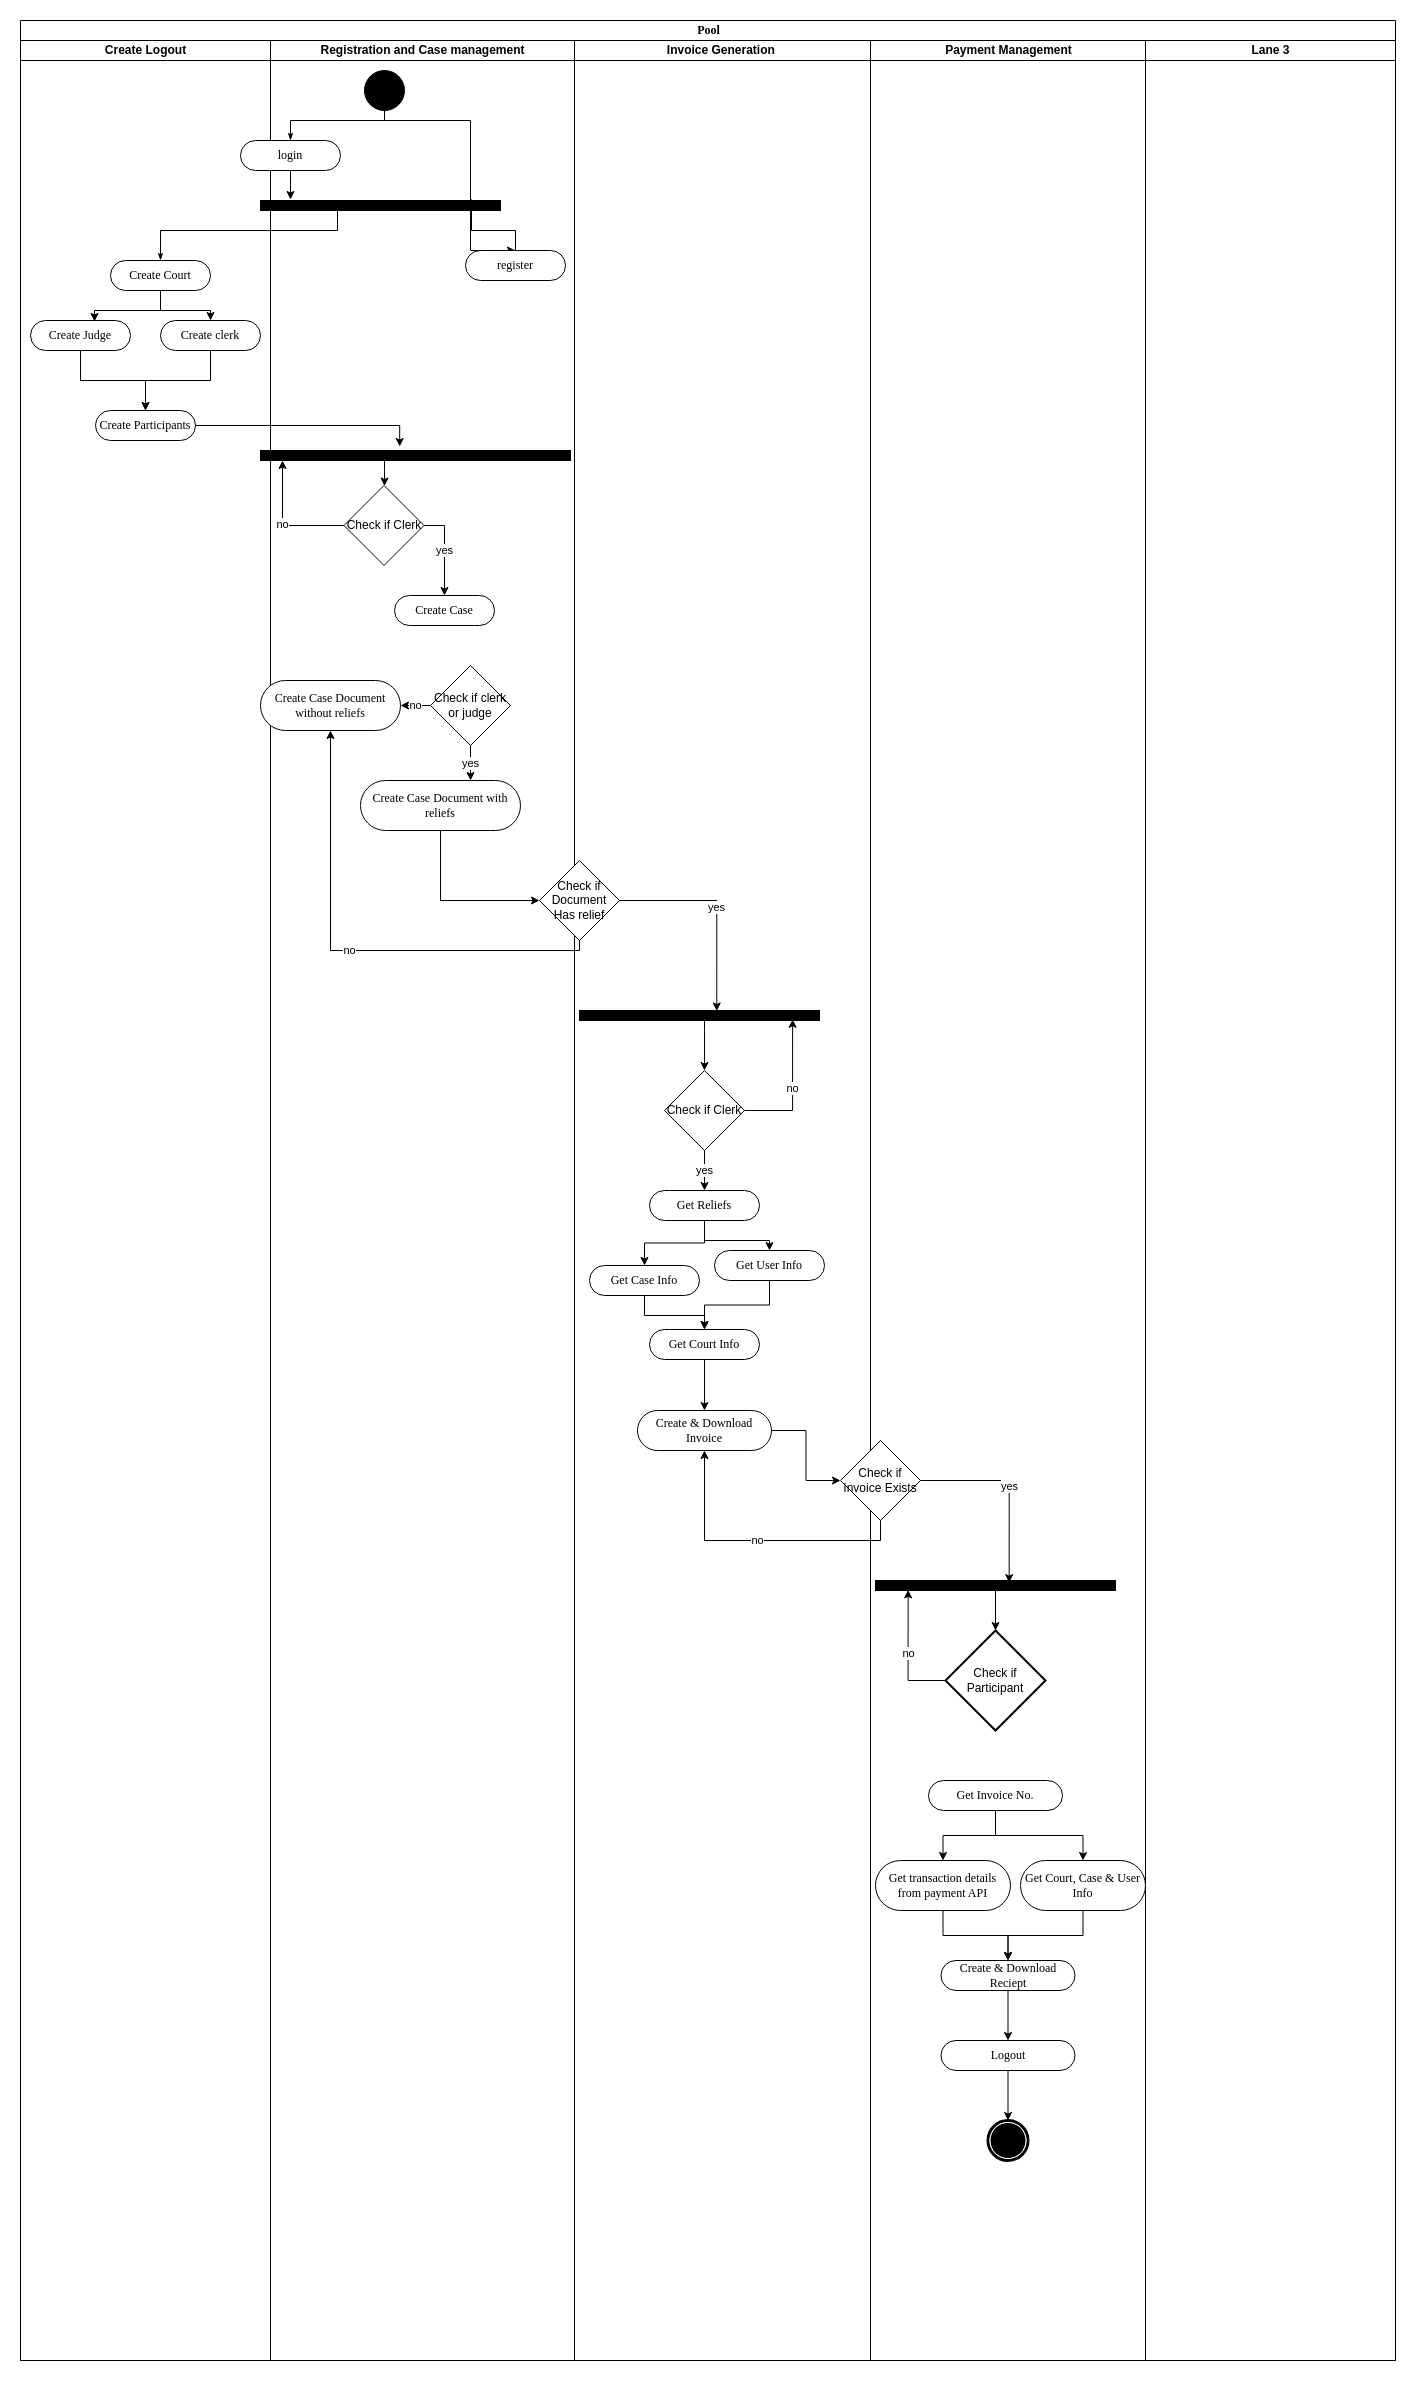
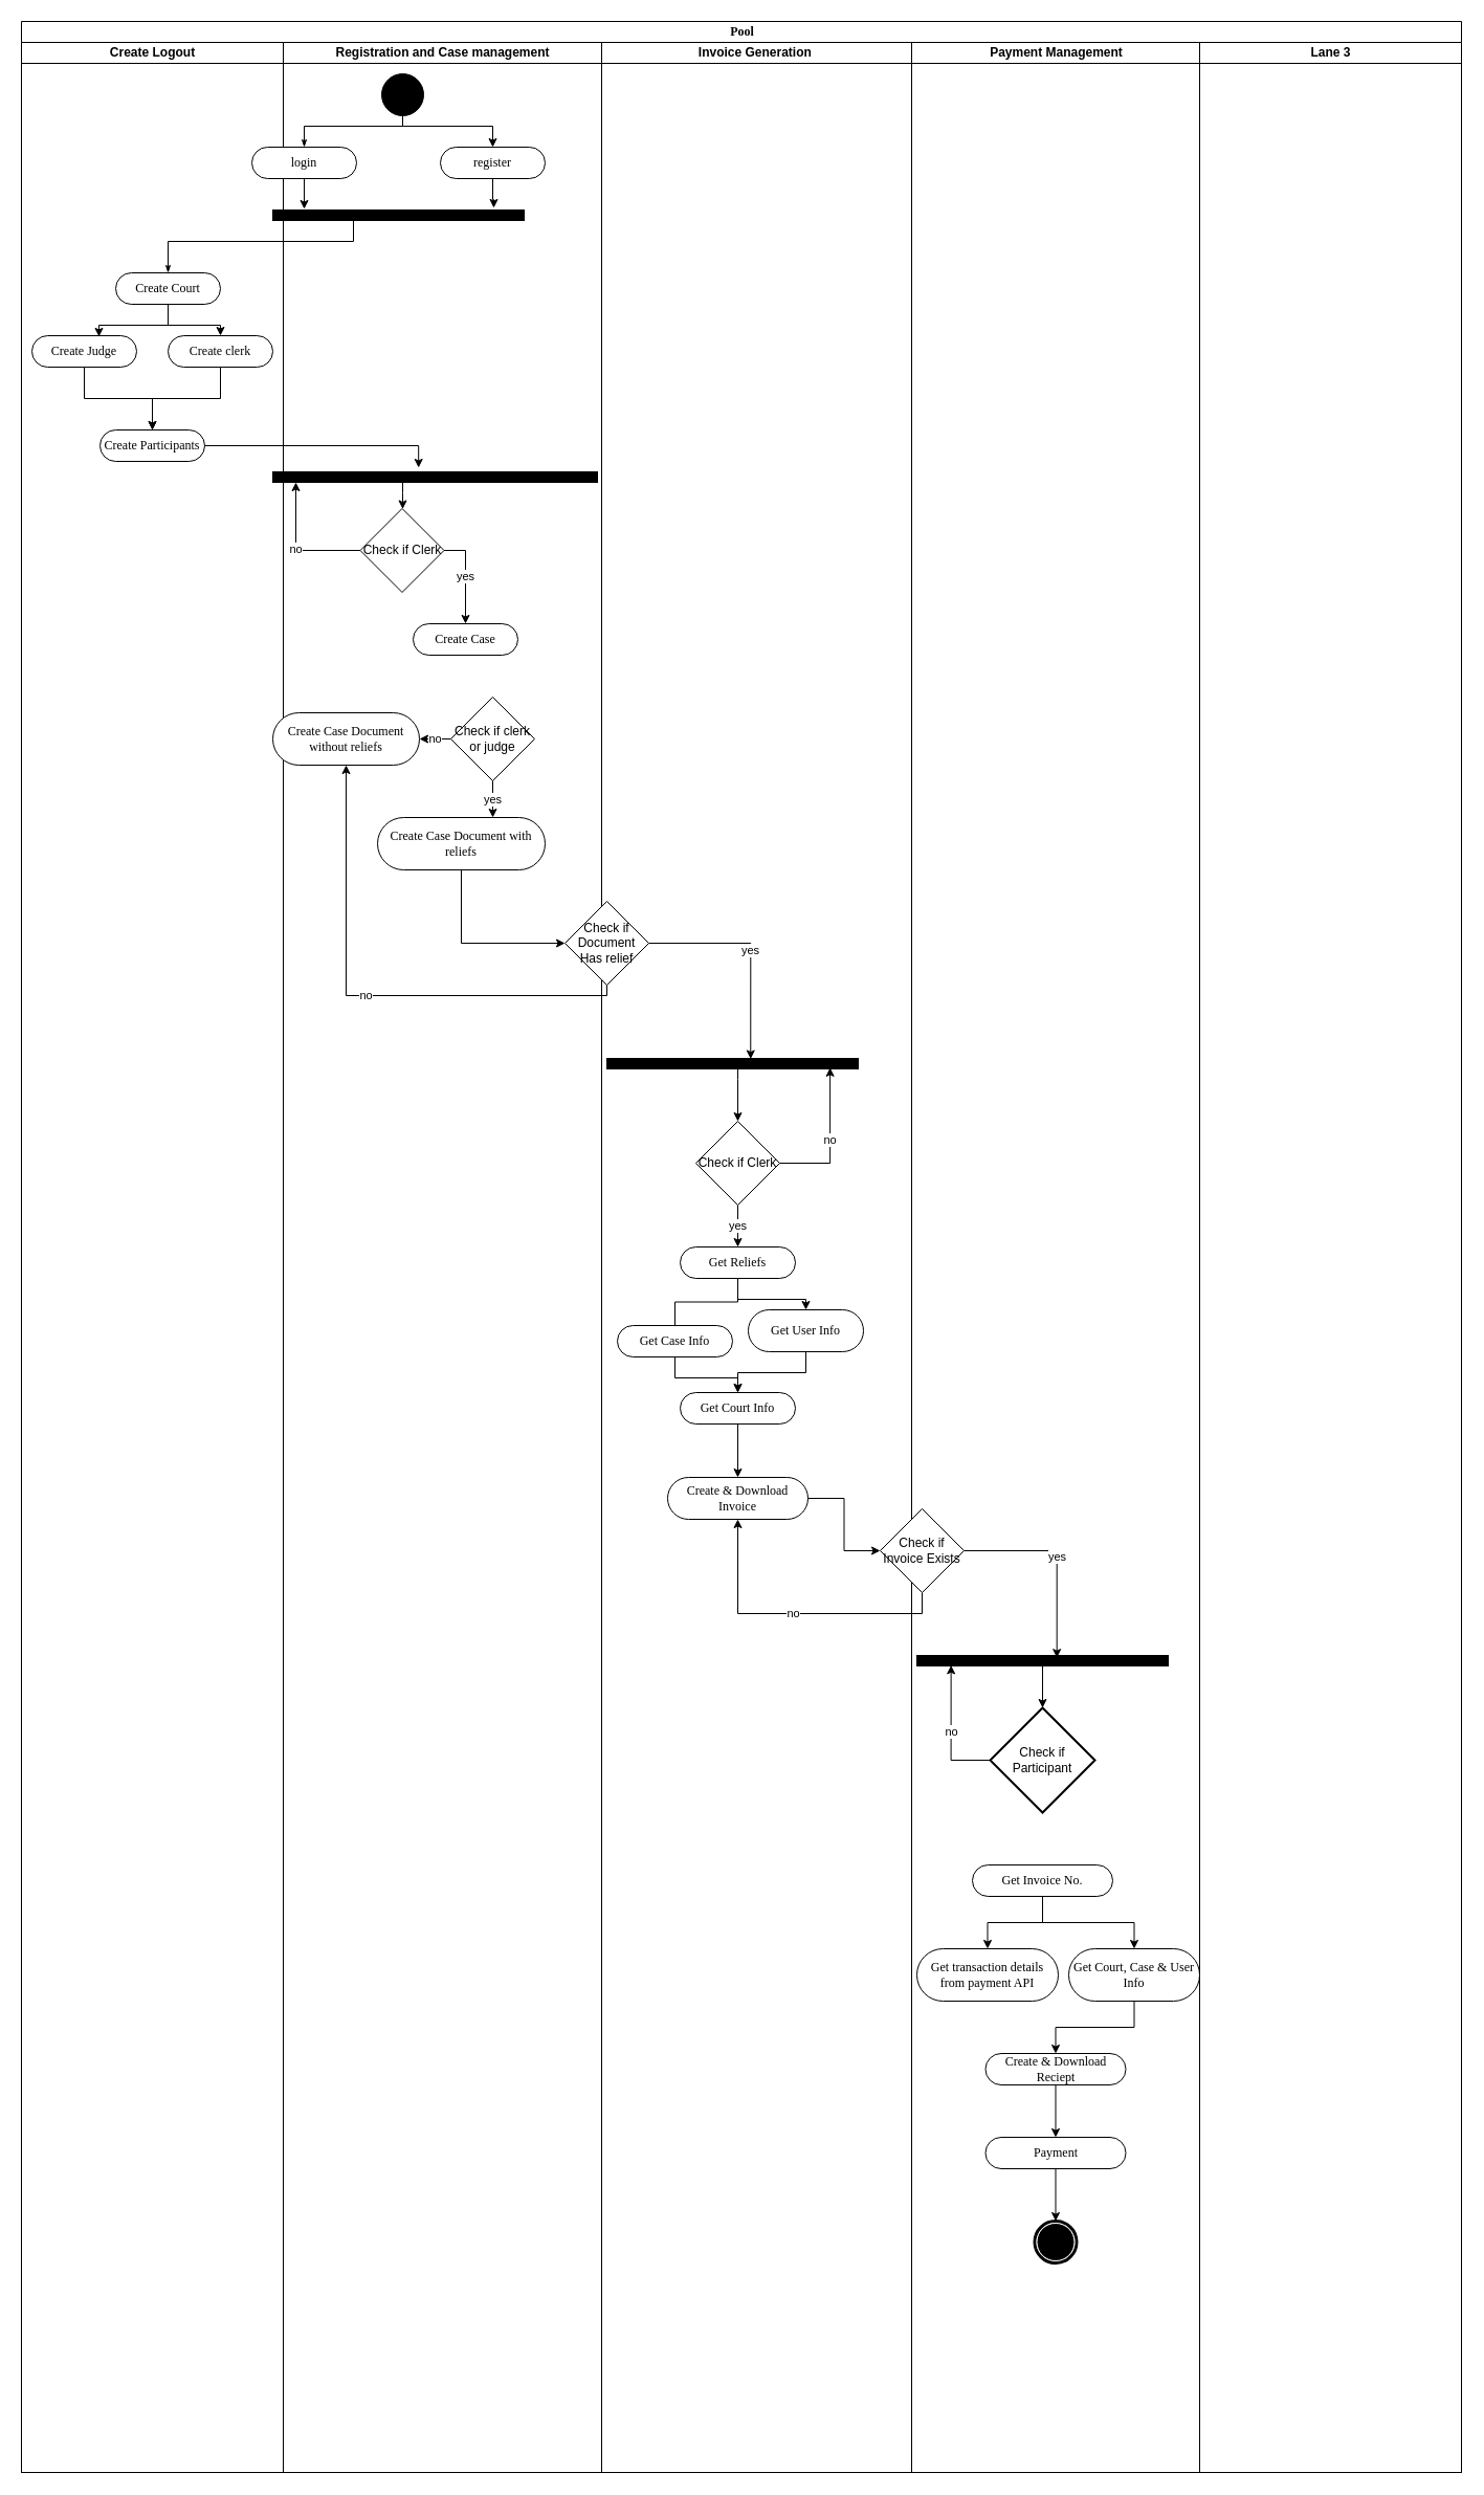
- <mxCell id="21" value="register" style="rounded=1;whiteSpace=wrap;html=1;shadow=0;comic=0;labelBackgroundColor=none;strokeWidth=1;fontFamily=Verdana;fontSize=12;align=center;arcSize=50;" vertex="1" parent="12"><mxGeometry x="195" y="210" width="100" height="30" as="geometry" /></mxCell>
+ <mxCell id="21" value="register" style="rounded=1;whiteSpace=wrap;html=1;shadow=0;comic=0;labelBackgroundColor=none;strokeWidth=1;fontFamily=Verdana;fontSize=12;align=center;arcSize=50;" vertex="1" parent="12"><mxGeometry x="150" y="100" width="100" height="30" as="geometry" /></mxCell>
- <mxCell id="44" style="edgeStyle=orthogonalEdgeStyle;rounded=0;orthogonalLoop=1;jettySize=auto;html=1;" edge="1" parent="32" source="46" target="39"><mxGeometry relative="1" as="geometry" /></mxCell>
+ <mxCell id="44" style="edgeStyle=orthogonalEdgeStyle;rounded=0;orthogonalLoop=1;jettySize=auto;html=1;endArrow=none;" edge="1" parent="32" source="46" target="39"><mxGeometry relative="1" as="geometry" /></mxCell>
- <mxCell id="41" value="Get User Info" style="rounded=1;whiteSpace=wrap;html=1;shadow=0;comic=0;labelBackgroundColor=none;strokeWidth=1;fontFamily=Verdana;fontSize=12;align=center;arcSize=50;" vertex="1" parent="32"><mxGeometry x="140" y="1210" width="110" height="30" as="geometry" /></mxCell>
+ <mxCell id="41" value="Get User Info" style="rounded=1;whiteSpace=wrap;html=1;shadow=0;comic=0;labelBackgroundColor=none;strokeWidth=1;fontFamily=Verdana;fontSize=12;align=center;arcSize=50;" vertex="1" parent="32"><mxGeometry x="140" y="1210" width="110" height="40" as="geometry" /></mxCell>
- <mxCell id="61" style="edgeStyle=orthogonalEdgeStyle;rounded=0;orthogonalLoop=1;jettySize=auto;html=1;entryX=0.5;entryY=0;entryDx=0;entryDy=0;" edge="1" parent="51" source="62" target="66"><mxGeometry relative="1" as="geometry" /></mxCell>
- <mxCell id="69" value="Logout" style="rounded=1;whiteSpace=wrap;html=1;shadow=0;comic=0;labelBackgroundColor=none;strokeWidth=1;fontFamily=Verdana;fontSize=12;align=center;arcSize=50;" vertex="1" parent="51"><mxGeometry x="70.5" y="2000" width="134" height="30" as="geometry" /></mxCell>
+ <mxCell id="69" value="Payment" style="rounded=1;whiteSpace=wrap;html=1;shadow=0;comic=0;labelBackgroundColor=none;strokeWidth=1;fontFamily=Verdana;fontSize=12;align=center;arcSize=50;" vertex="1" parent="51"><mxGeometry x="70.5" y="2000" width="134" height="30" as="geometry" /></mxCell>
